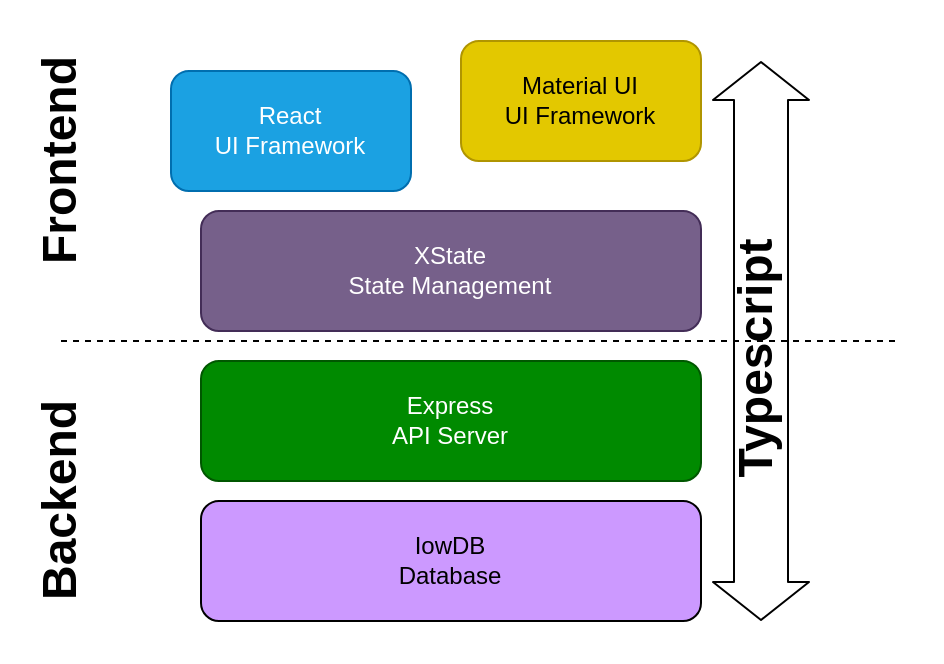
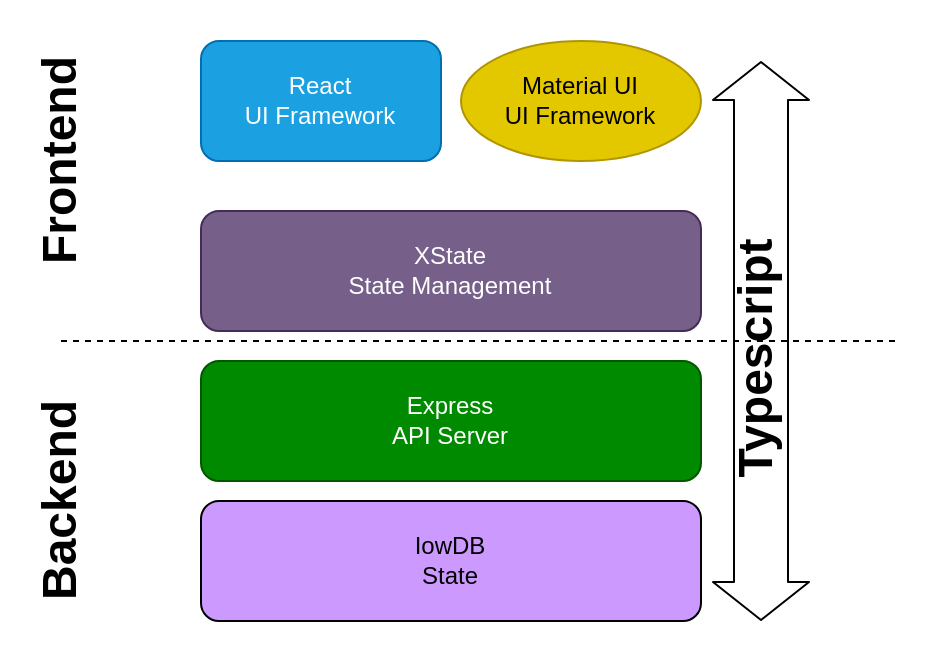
- <mxCell id="3" value="Material UI&lt;br&gt;UI Framework" style="rounded=1;whiteSpace=wrap;html=1;fillColor=#e3c800;strokeColor=#B09500;fontColor=#000000;" vertex="1" parent="1"><mxGeometry x="230" y="20" width="120" height="60" as="geometry" /></mxCell>
+ <mxCell id="3" value="Material UI&lt;br&gt;UI Framework" style="ellipse;whiteSpace=wrap;html=1;fillColor=#e3c800;strokeColor=#B09500;fontColor=#000000;" vertex="1" parent="1"><mxGeometry x="230" y="20" width="120" height="60" as="geometry" /></mxCell>
- <mxCell id="2" value="React&lt;br&gt;UI Framework" style="rounded=1;whiteSpace=wrap;html=1;fillColor=#1ba1e2;strokeColor=#006EAF;fontColor=#ffffff;" vertex="1" parent="1"><mxGeometry x="85" y="35" width="120" height="60" as="geometry" /></mxCell>
+ <mxCell id="2" value="React&lt;br&gt;UI Framework" style="rounded=1;whiteSpace=wrap;html=1;fillColor=#1ba1e2;strokeColor=#006EAF;fontColor=#ffffff;" vertex="1" parent="1"><mxGeometry x="100" y="20" width="120" height="60" as="geometry" /></mxCell>
- <mxCell id="6" value="IowDB&lt;br&gt;Database" style="rounded=1;whiteSpace=wrap;html=1;fillColor=#CC99FF;" vertex="1" parent="1"><mxGeometry x="100" y="250" width="250" height="60" as="geometry" /></mxCell>
+ <mxCell id="6" value="IowDB&lt;br&gt;State" style="rounded=1;whiteSpace=wrap;html=1;fillColor=#CC99FF;" vertex="1" parent="1"><mxGeometry x="100" y="250" width="250" height="60" as="geometry" /></mxCell>
